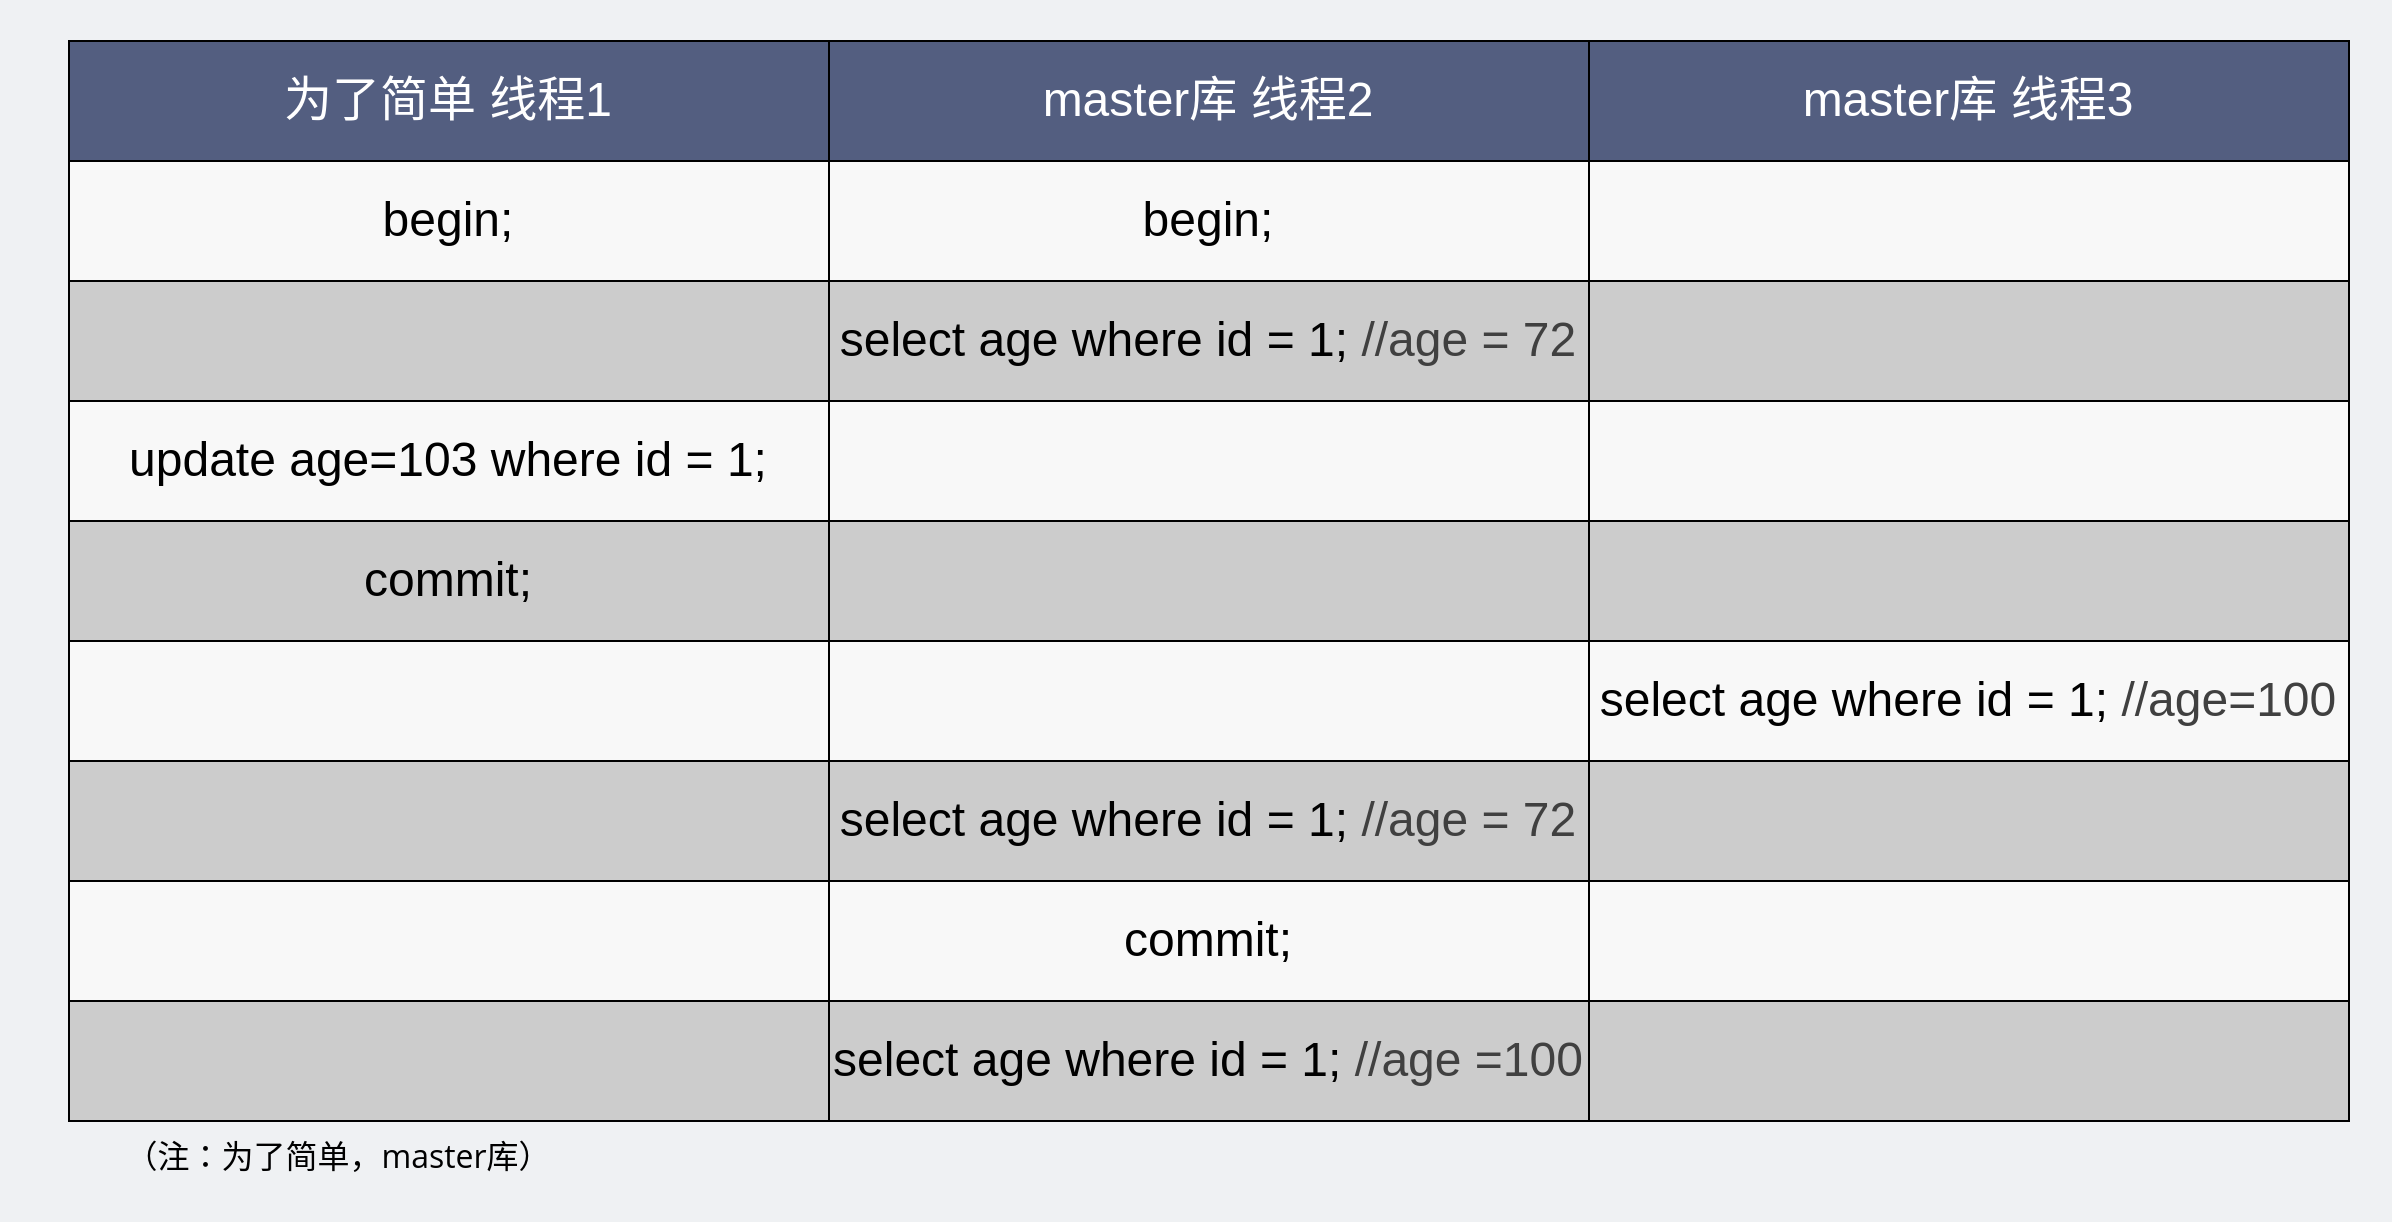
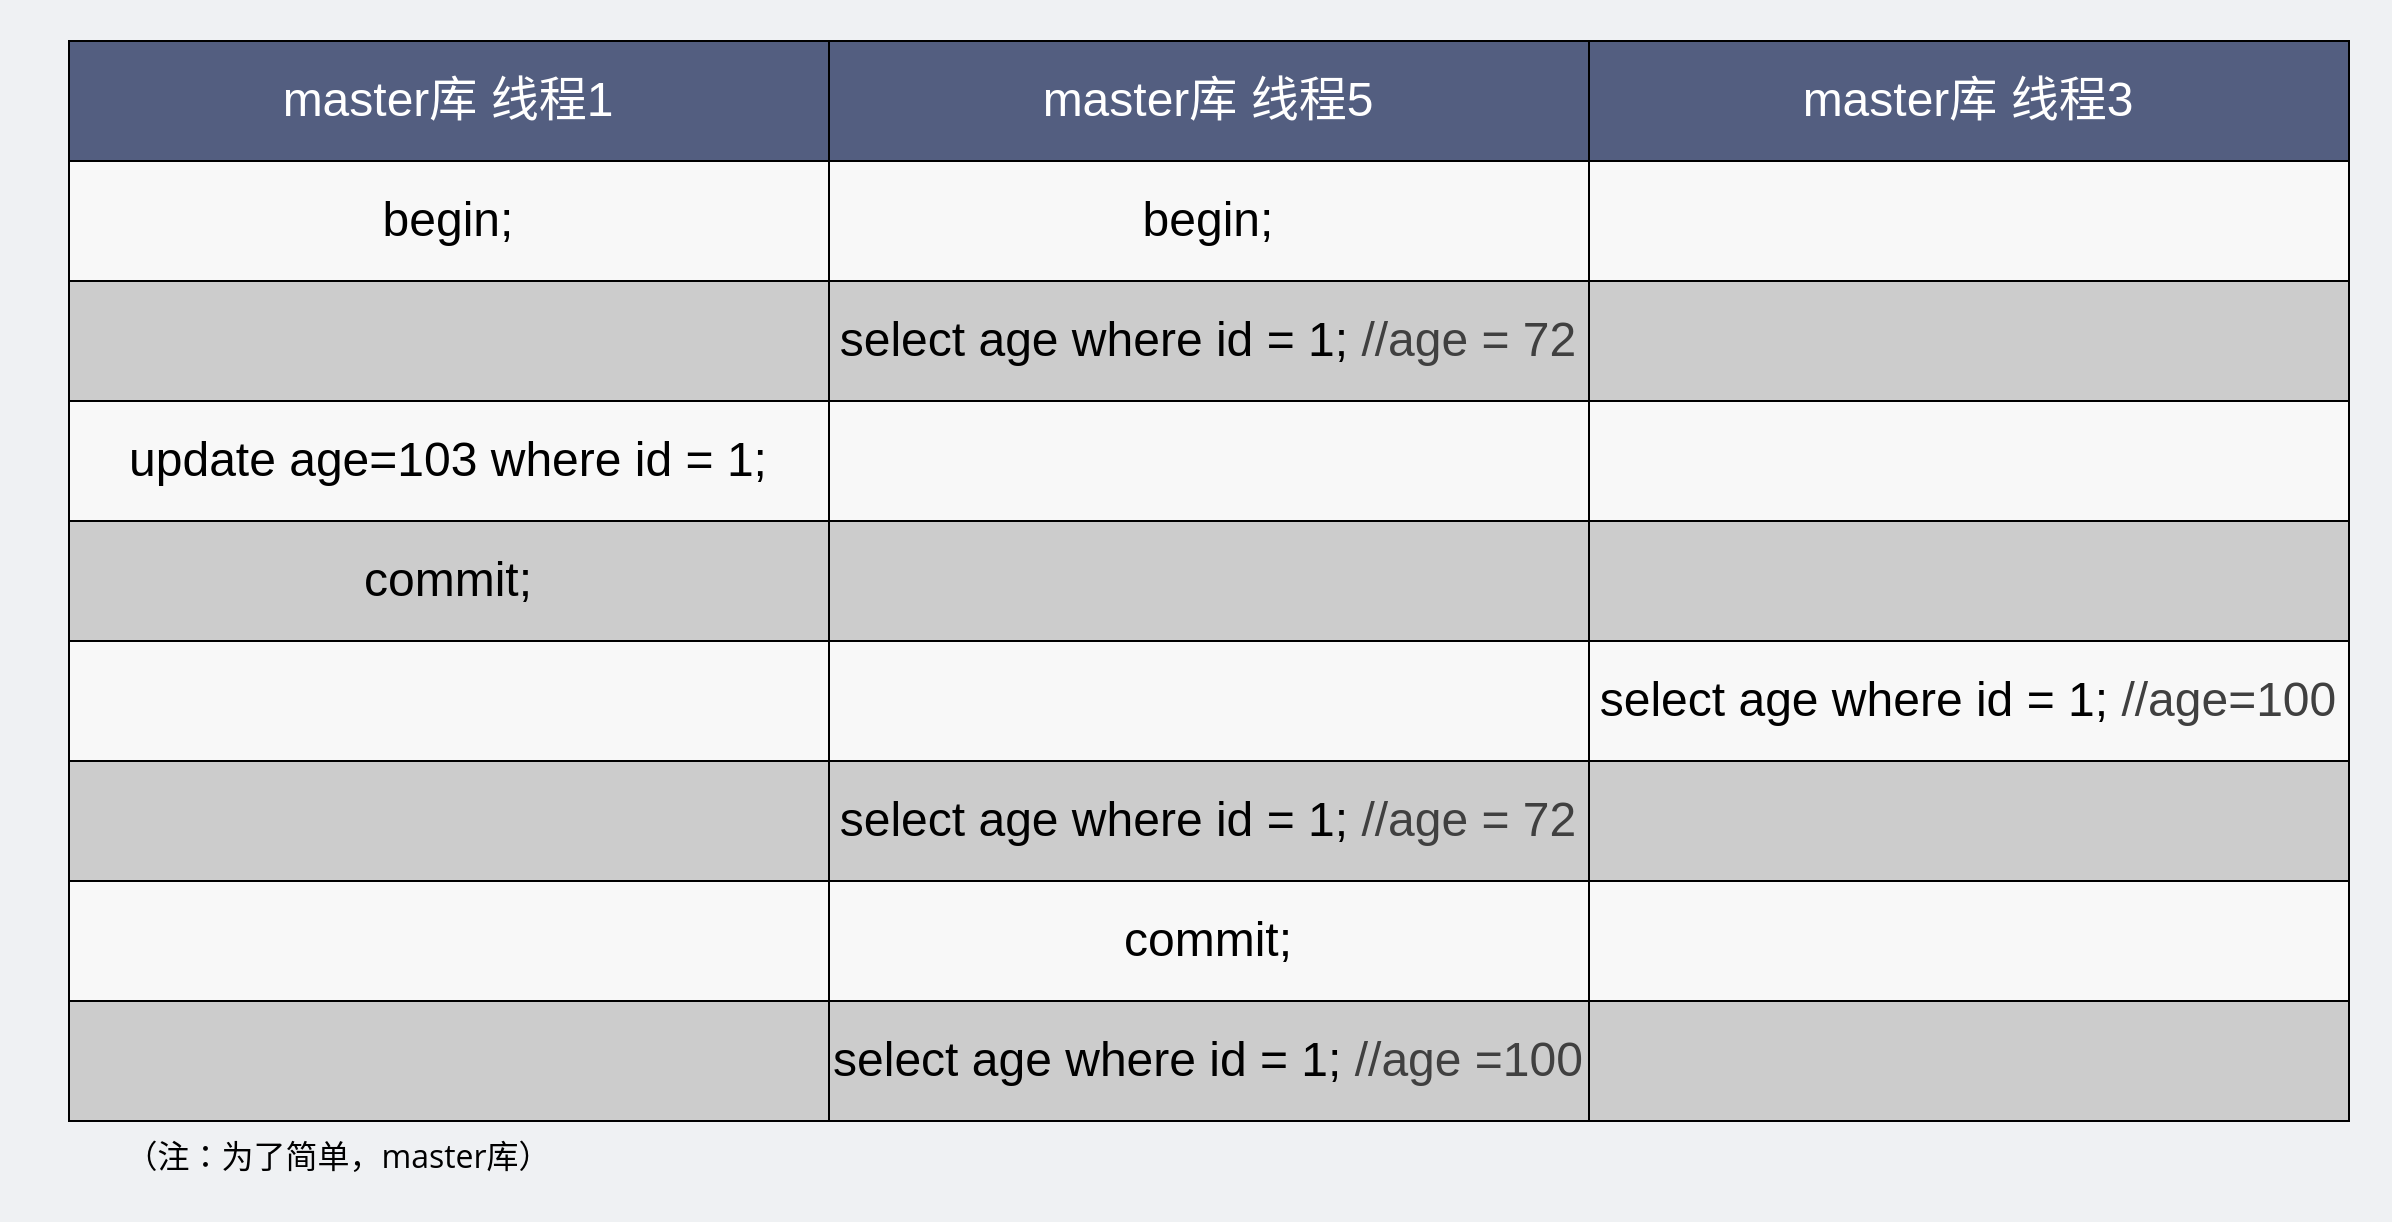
- <mxCell id="2" value="&lt;font color=&quot;#ffffff&quot; style=&quot;font-size: 24px&quot;&gt;为了简单 线程1&lt;/font&gt;" style="rounded=0;whiteSpace=wrap;html=1;fillColor=#535E80;gradientColor=none;fontSize=24;" parent="1" vertex="1"><mxGeometry x="34" y="20" width="380" height="60" as="geometry" /></mxCell>
+ <mxCell id="2" value="&lt;font color=&quot;#ffffff&quot; style=&quot;font-size: 24px&quot;&gt;master库 线程1&lt;/font&gt;" style="rounded=0;whiteSpace=wrap;html=1;fillColor=#535E80;gradientColor=none;fontSize=24;" parent="1" vertex="1"><mxGeometry x="34" y="20" width="380" height="60" as="geometry" /></mxCell>
- <mxCell id="3" value="&lt;font color=&quot;#ffffff&quot; style=&quot;font-size: 24px&quot;&gt;master库 线程2&lt;/font&gt;" style="rounded=0;whiteSpace=wrap;html=1;fillColor=#535E80;gradientColor=none;fontSize=24;" parent="1" vertex="1"><mxGeometry x="414" y="20" width="380" height="60" as="geometry" /></mxCell>
+ <mxCell id="3" value="&lt;font color=&quot;#ffffff&quot; style=&quot;font-size: 24px&quot;&gt;master库 线程5&lt;/font&gt;" style="rounded=0;whiteSpace=wrap;html=1;fillColor=#535E80;gradientColor=none;fontSize=24;" parent="1" vertex="1"><mxGeometry x="414" y="20" width="380" height="60" as="geometry" /></mxCell>
